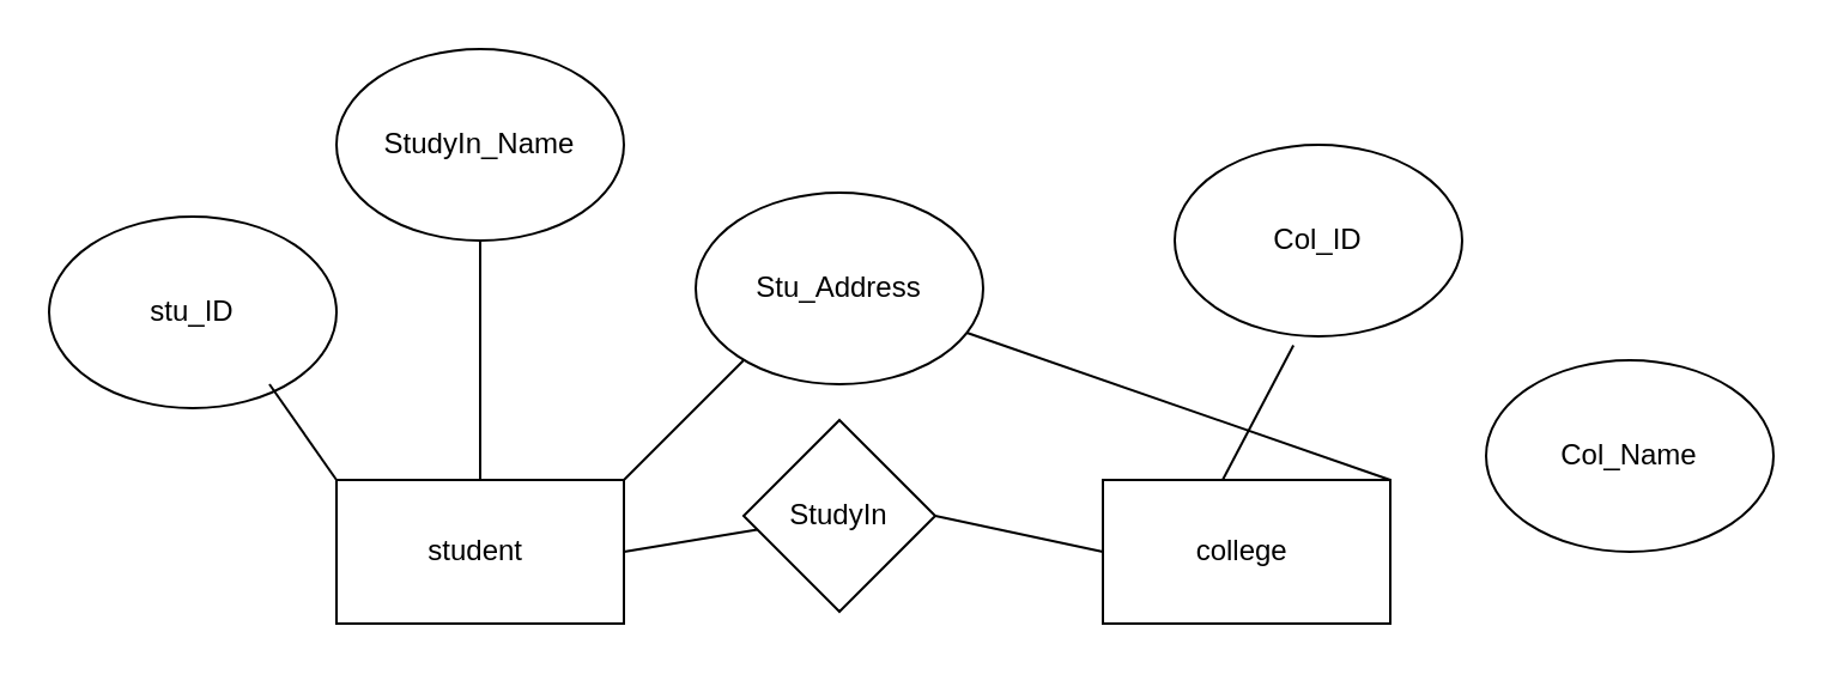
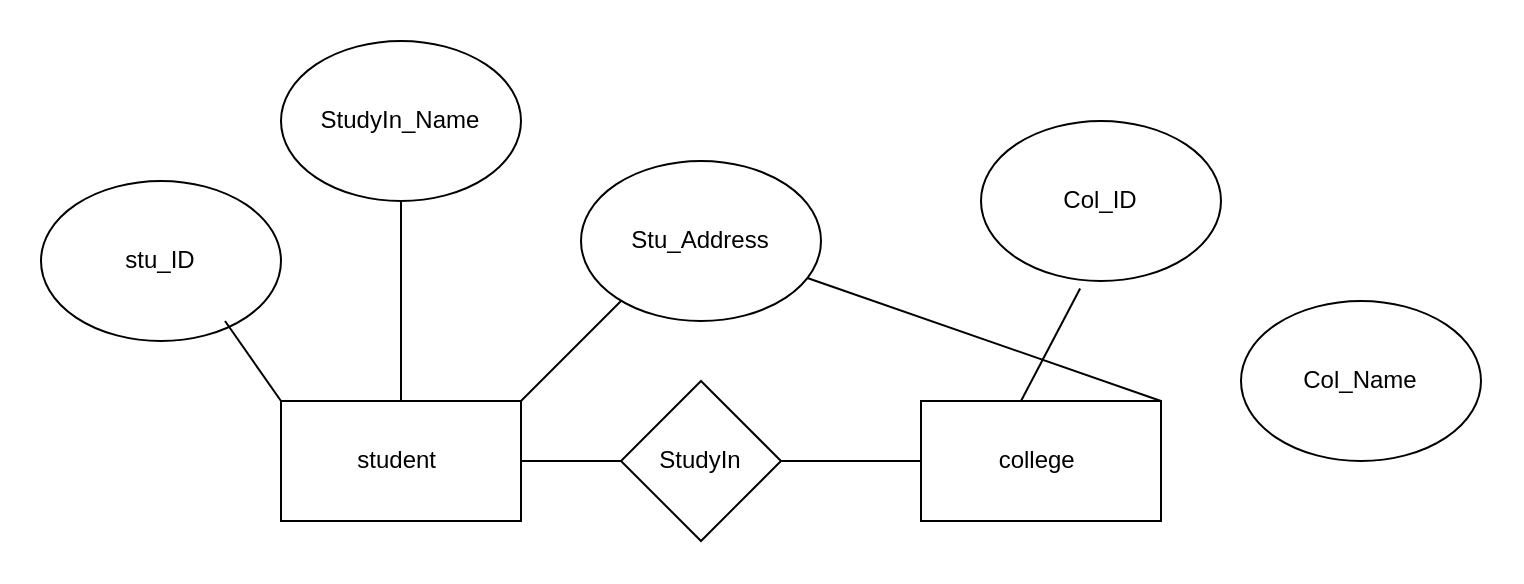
- <mxCell id="6" value="StudyIn" style="rhombus;whiteSpace=wrap;html=1;" vertex="1" parent="1"><mxGeometry x="310" y="175" width="80" height="80" as="geometry" /></mxCell>
+ <mxCell id="6" value="StudyIn" style="rhombus;whiteSpace=wrap;html=1;" vertex="1" parent="1"><mxGeometry x="310" y="190" width="80" height="80" as="geometry" /></mxCell>
